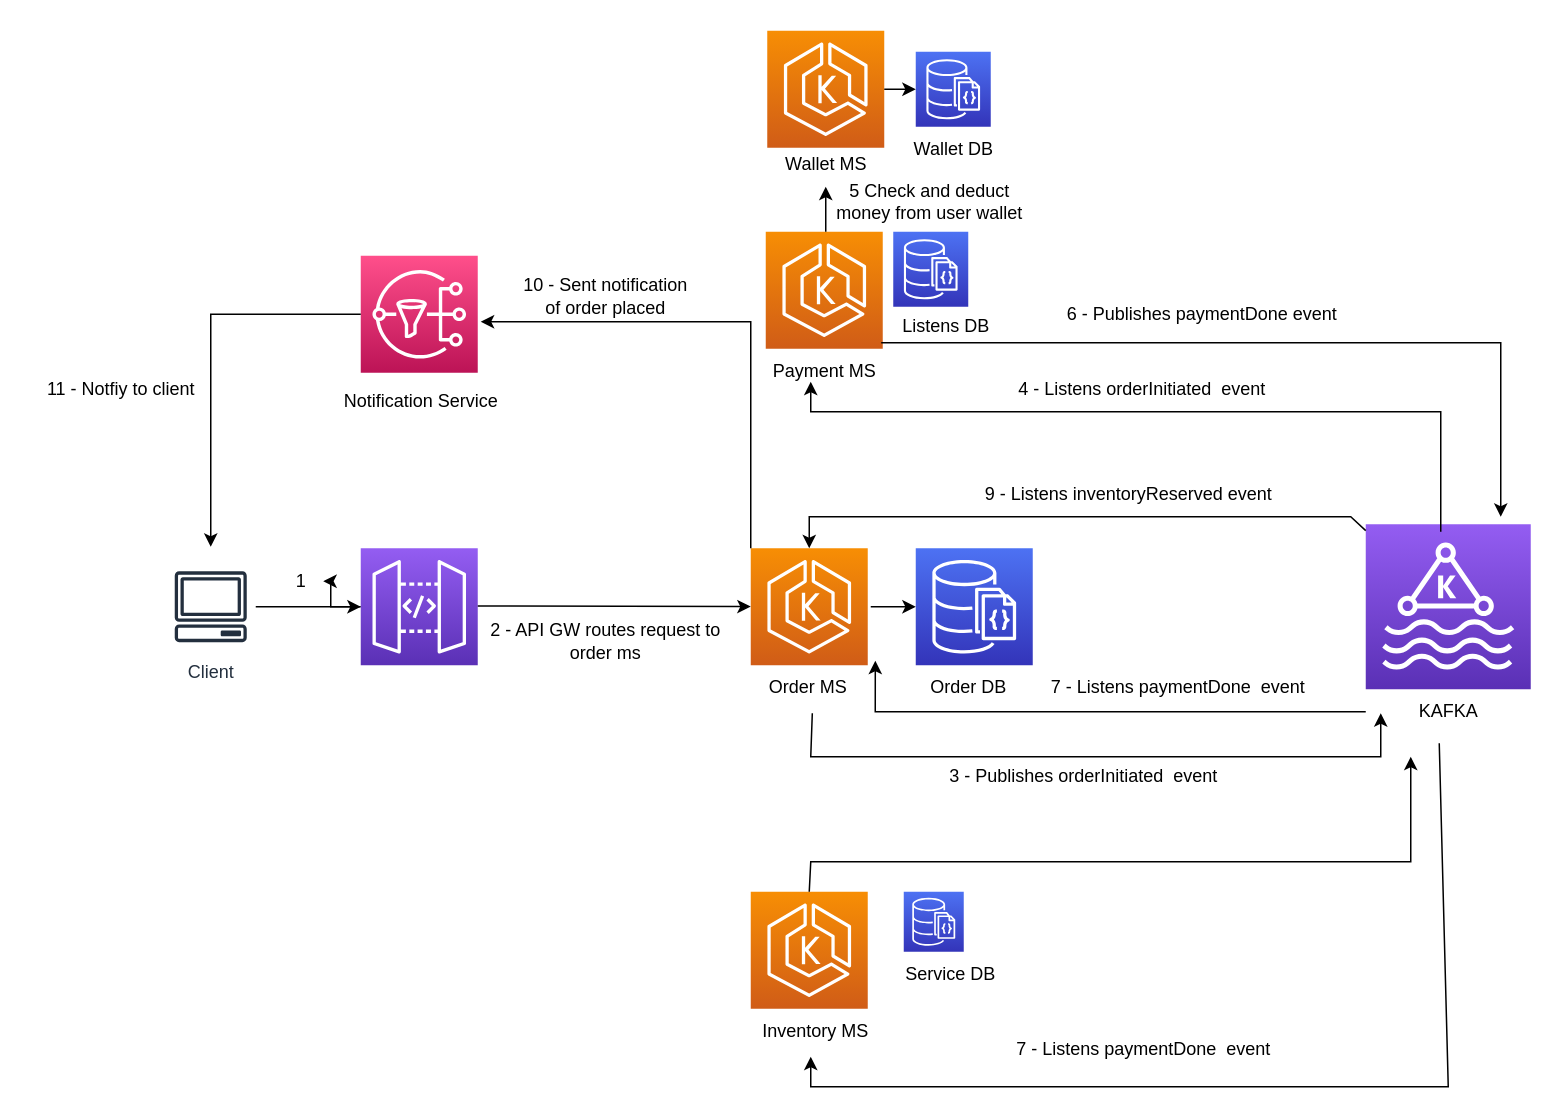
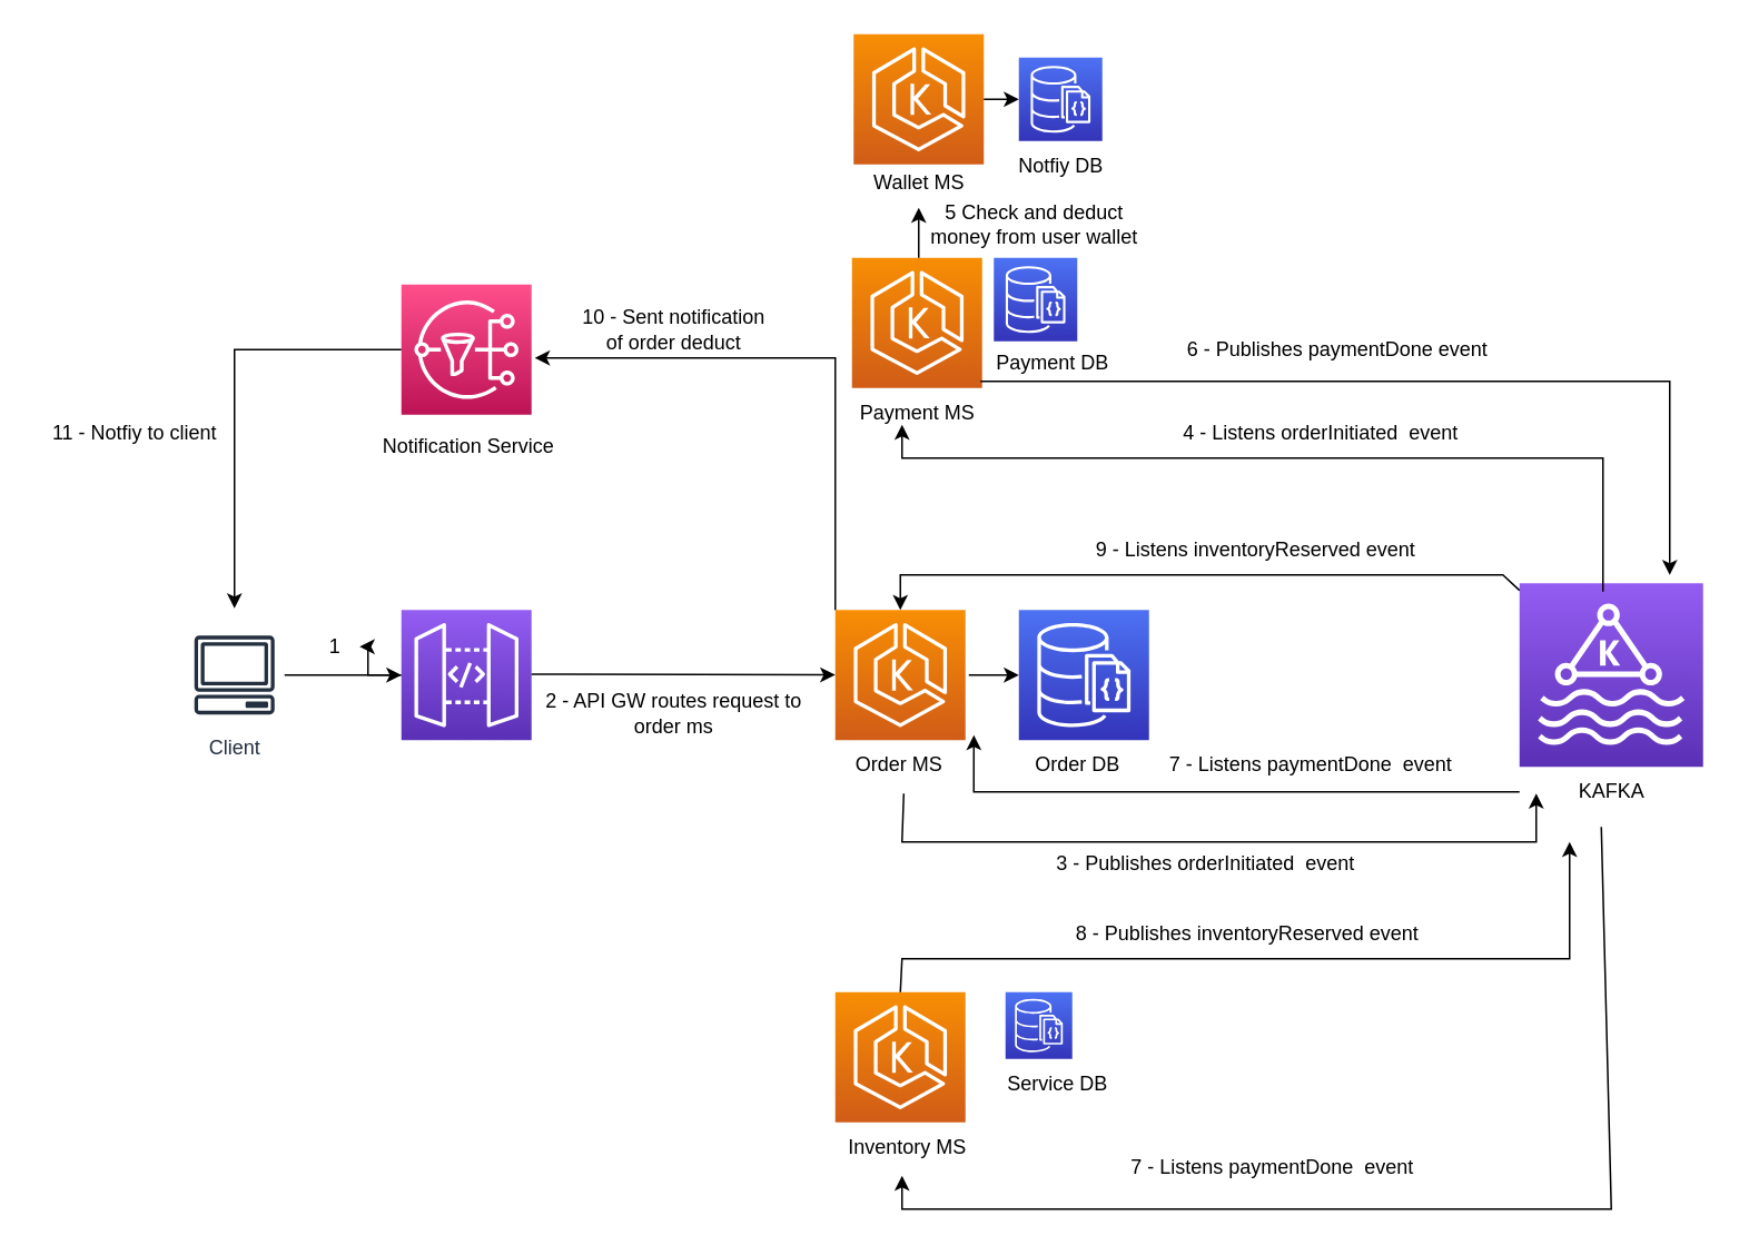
- <mxCell id="28" value="Wallet DB" style="text;html=1;align=center;verticalAlign=middle;resizable=0;points=[];autosize=1;strokeColor=none;fillColor=none;" vertex="1" parent="1"><mxGeometry x="595" y="84" width="80" height="30" as="geometry" /></mxCell>
+ <mxCell id="28" value="Notfiy DB" style="text;html=1;align=center;verticalAlign=middle;resizable=0;points=[];autosize=1;strokeColor=none;fillColor=none;" vertex="1" parent="1"><mxGeometry x="595" y="84" width="80" height="30" as="geometry" /></mxCell>
- <mxCell id="48" value="10 - Sent notification &lt;br&gt;of order placed" style="text;html=1;align=center;verticalAlign=middle;resizable=0;points=[];autosize=1;strokeColor=none;fillColor=none;" vertex="1" parent="1"><mxGeometry x="338" y="177" width="130" height="40" as="geometry" /></mxCell>
+ <mxCell id="48" value="10 - Sent notification &lt;br&gt;of order deduct" style="text;html=1;align=center;verticalAlign=middle;resizable=0;points=[];autosize=1;strokeColor=none;fillColor=none;" vertex="1" parent="1"><mxGeometry x="338" y="177" width="130" height="40" as="geometry" /></mxCell>
- <mxCell id="23" value="Listens DB" style="text;html=1;align=center;verticalAlign=middle;resizable=0;points=[];autosize=1;strokeColor=none;fillColor=none;" vertex="1" parent="1"><mxGeometry x="585" y="202" width="90" height="30" as="geometry" /></mxCell>
+ <mxCell id="23" value="Payment DB" style="text;html=1;align=center;verticalAlign=middle;resizable=0;points=[];autosize=1;strokeColor=none;fillColor=none;" vertex="1" parent="1"><mxGeometry x="585" y="202" width="90" height="30" as="geometry" /></mxCell>
- <mxCell id="20" value="&amp;nbsp;4 - Listens orderInitiated&amp;nbsp; event" style="text;html=1;align=center;verticalAlign=middle;resizable=0;points=[];autosize=1;strokeColor=none;fillColor=none;" vertex="1" parent="1"><mxGeometry x="664" y="244" width="190" height="30" as="geometry" /></mxCell>
+ <mxCell id="20" value="&amp;nbsp;4 - Listens orderInitiated&amp;nbsp; event" style="text;html=1;align=center;verticalAlign=middle;resizable=0;points=[];autosize=1;strokeColor=none;fillColor=none;" vertex="1" parent="1"><mxGeometry x="694" y="244" width="190" height="30" as="geometry" /></mxCell>
+ <mxCell id="42" value="&amp;nbsp;8 - Publishes&amp;nbsp;inventoryReserved&amp;nbsp;&lt;span style=&quot;background-color: initial;&quot;&gt;event&lt;/span&gt;" style="text;html=1;align=center;verticalAlign=middle;resizable=0;points=[];autosize=1;strokeColor=none;fillColor=none;" vertex="1" parent="1"><mxGeometry x="630" y="544" width="230" height="30" as="geometry" /></mxCell>
